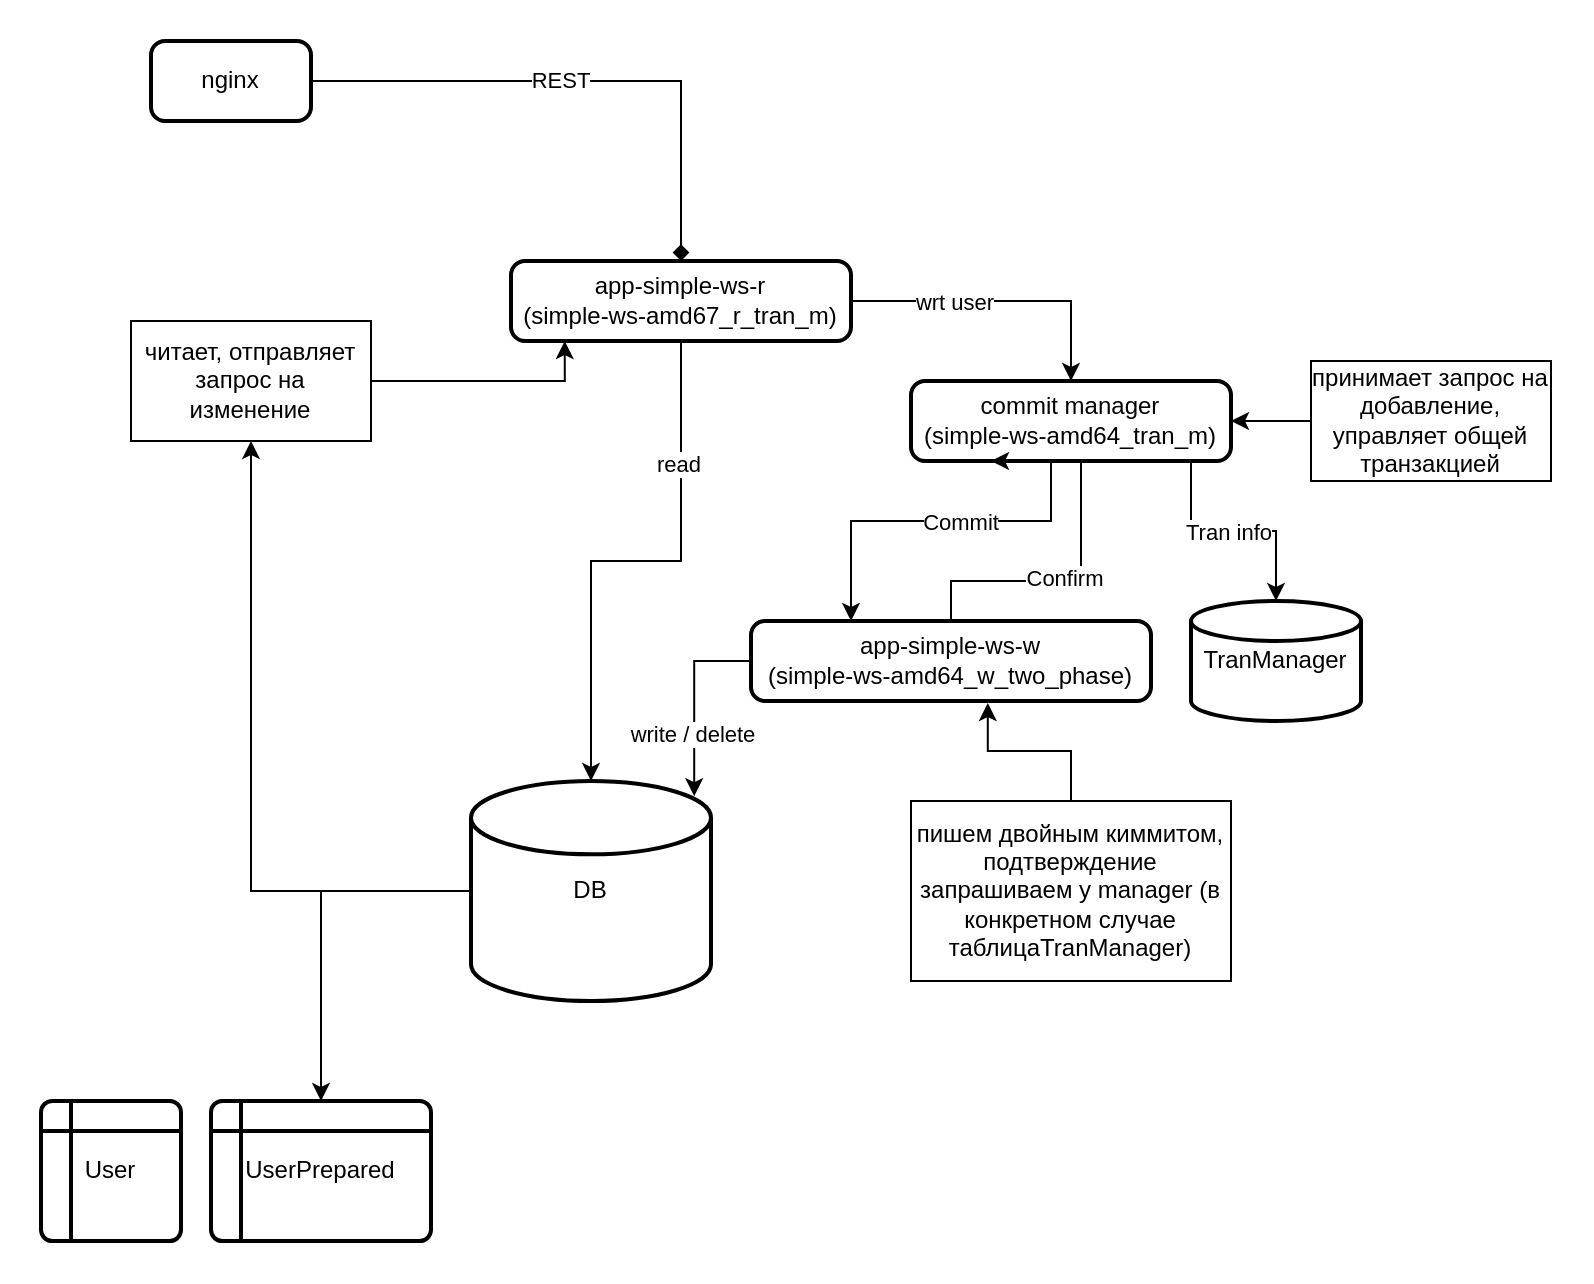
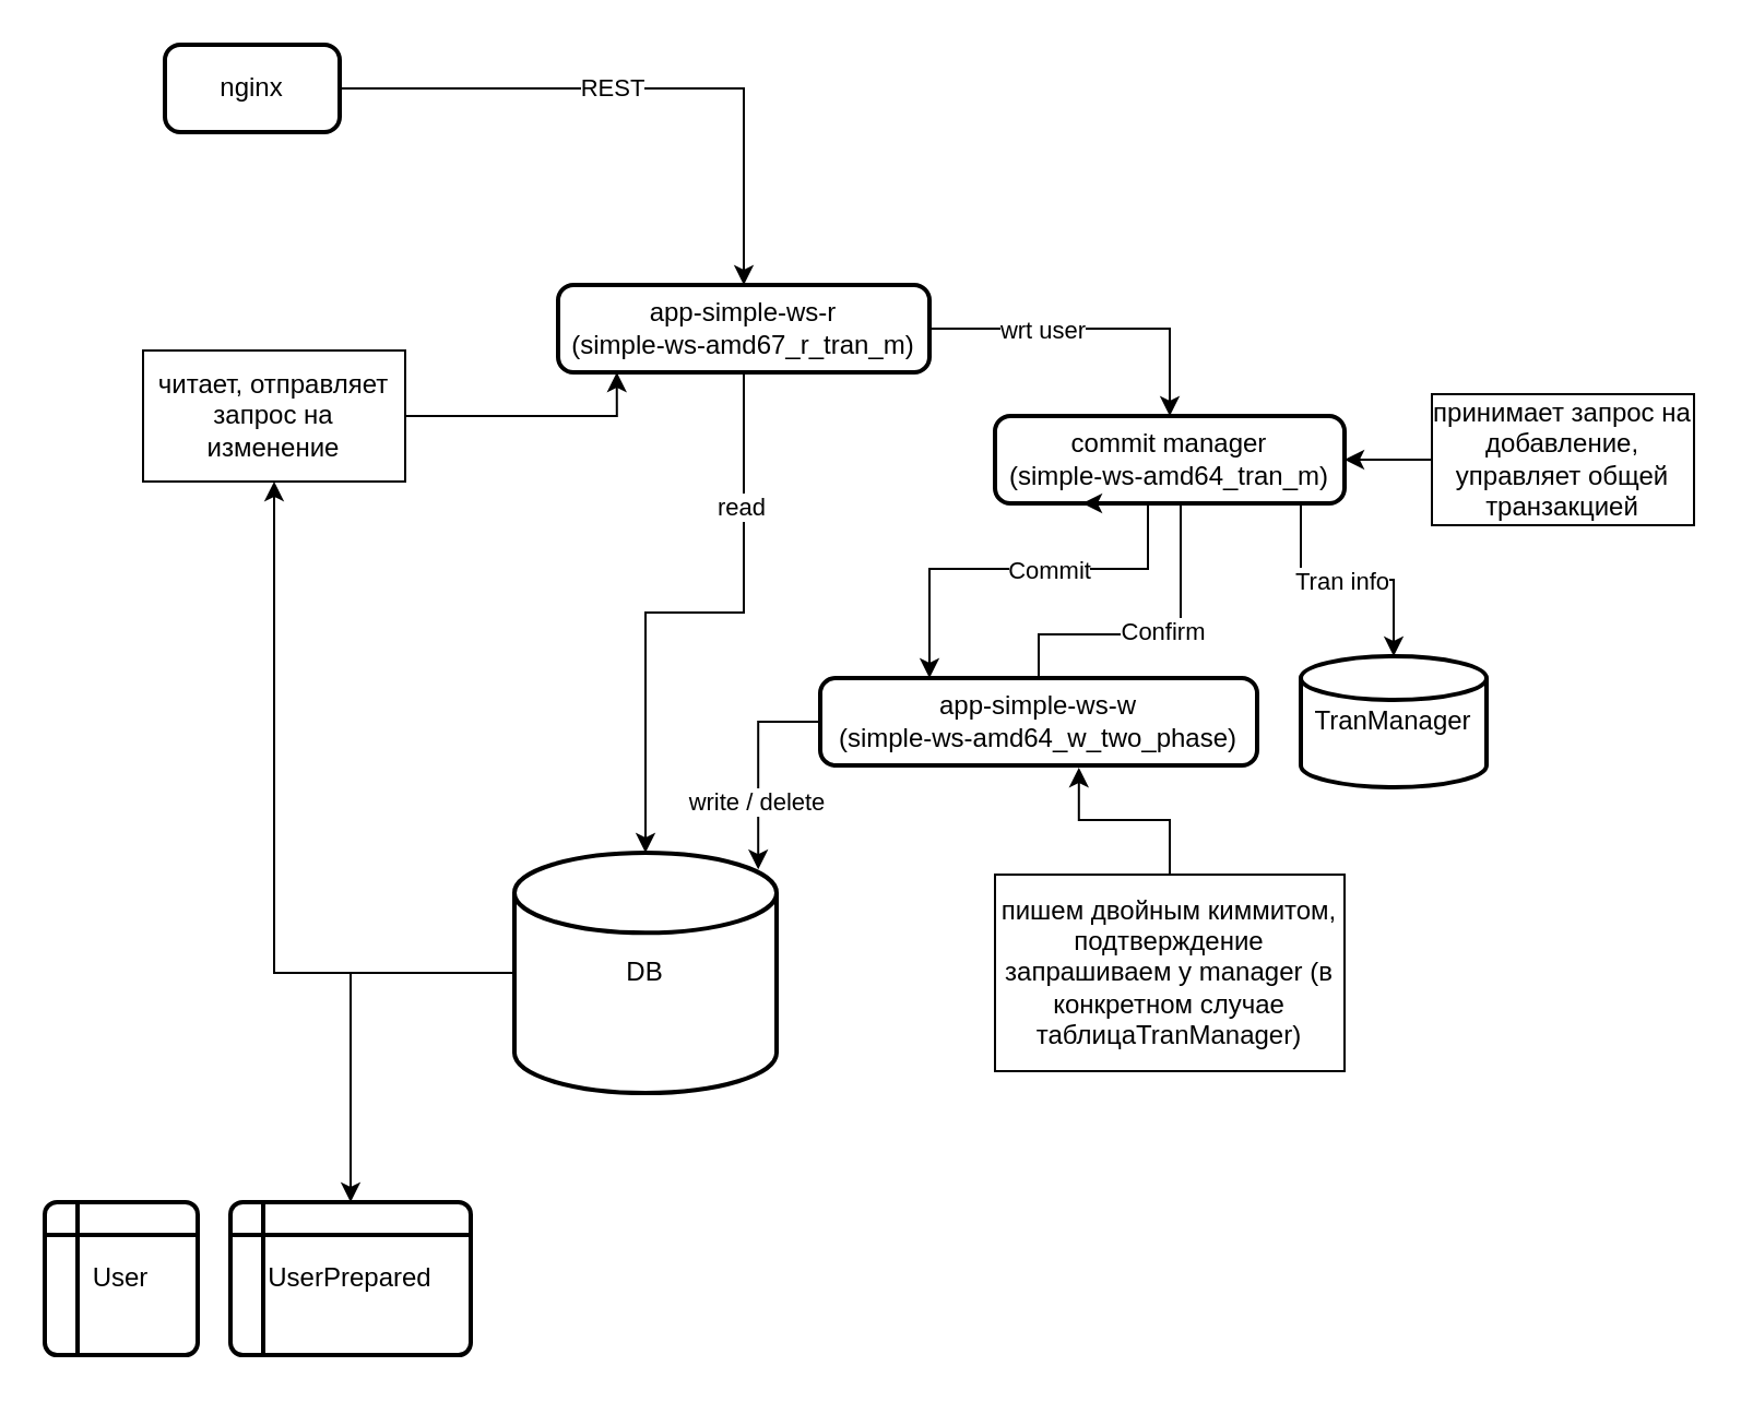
- <mxCell id="6" style="edgeStyle=orthogonalEdgeStyle;rounded=0;orthogonalLoop=1;jettySize=auto;html=1;entryX=0.5;entryY=0;entryDx=0;entryDy=0;endArrow=diamond;" parent="1" source="8" target="13" edge="1"><mxGeometry relative="1" as="geometry" /></mxCell>
+ <mxCell id="6" style="edgeStyle=orthogonalEdgeStyle;rounded=0;orthogonalLoop=1;jettySize=auto;html=1;entryX=0.5;entryY=0;entryDx=0;entryDy=0;" parent="1" source="8" target="13" edge="1"><mxGeometry relative="1" as="geometry" /></mxCell>
